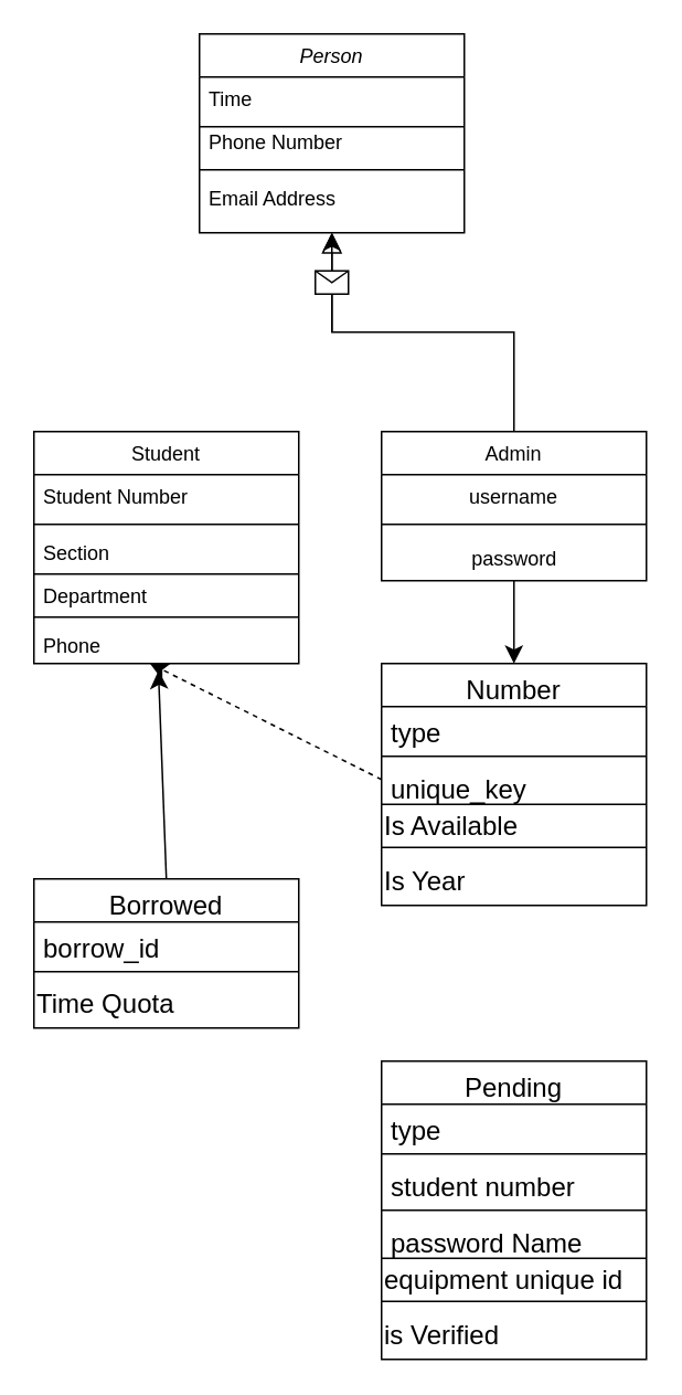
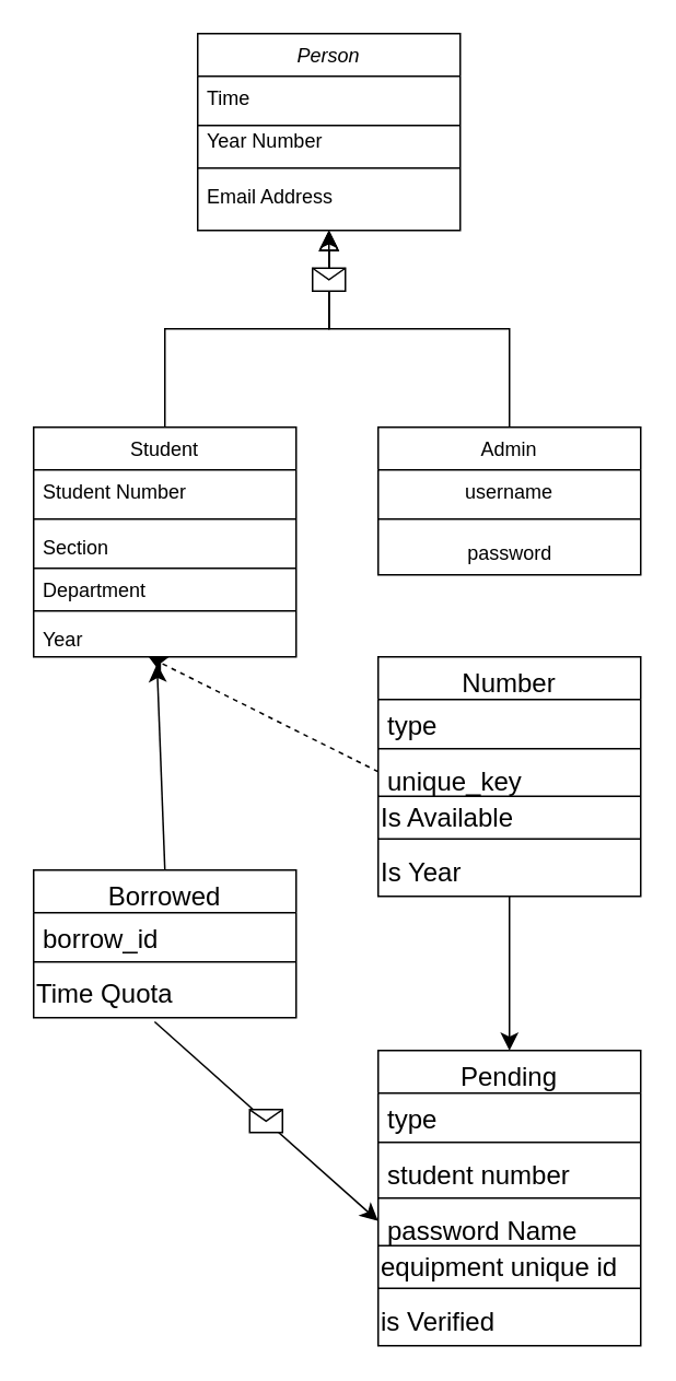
- <mxCell id="4" value="Phone Number" style="text;align=left;verticalAlign=top;spacingLeft=4;spacingRight=4;overflow=hidden;rotatable=0;points=[[0,0.5],[1,0.5]];portConstraint=eastwest;rounded=0;shadow=0;html=0;" parent="2" vertex="1"><mxGeometry y="52" width="160" height="26" as="geometry" /></mxCell>
+ <mxCell id="4" value="Year Number" style="text;align=left;verticalAlign=top;spacingLeft=4;spacingRight=4;overflow=hidden;rotatable=0;points=[[0,0.5],[1,0.5]];portConstraint=eastwest;rounded=0;shadow=0;html=0;" parent="2" vertex="1"><mxGeometry y="52" width="160" height="26" as="geometry" /></mxCell>
+ <mxCell id="12" value="" style="endArrow=block;endSize=10;endFill=0;shadow=0;strokeWidth=1;rounded=0;edgeStyle=elbowEdgeStyle;elbow=vertical;" parent="1" source="7" target="2" edge="1"><mxGeometry width="160" relative="1" as="geometry"><mxPoint x="100" y="103" as="sourcePoint" /><mxPoint x="100" y="103" as="targetPoint" /></mxGeometry></mxCell>
- <mxCell id="29" style="edgeStyle=none;curved=1;rounded=0;orthogonalLoop=1;jettySize=auto;html=1;entryX=0.5;entryY=0;entryDx=0;entryDy=0;fontSize=12;startSize=8;endSize=8;" parent="1" source="16" target="21" edge="1"><mxGeometry relative="1" as="geometry" /></mxCell>
- <mxCell id="18" value="Phone" style="text;align=left;verticalAlign=top;spacingLeft=4;spacingRight=4;overflow=hidden;rotatable=0;points=[[0,0.5],[1,0.5]];portConstraint=eastwest;fontStyle=0" parent="1" vertex="1"><mxGeometry x="20" y="376" width="160" height="24" as="geometry" /></mxCell>
+ <mxCell id="18" value="Year" style="text;align=left;verticalAlign=top;spacingLeft=4;spacingRight=4;overflow=hidden;rotatable=0;points=[[0,0.5],[1,0.5]];portConstraint=eastwest;fontStyle=0" parent="1" vertex="1"><mxGeometry x="20" y="376" width="160" height="24" as="geometry" /></mxCell>
+ <mxCell id="34" style="edgeStyle=none;curved=1;rounded=0;orthogonalLoop=1;jettySize=auto;html=1;entryX=0.5;entryY=0;entryDx=0;entryDy=0;fontSize=12;startSize=8;endSize=8;" parent="1" source="28" target="35" edge="1"><mxGeometry relative="1" as="geometry"><mxPoint x="310" y="645" as="targetPoint" /></mxGeometry></mxCell>
+ <mxCell id="48" value="" style="endArrow=classic;html=1;rounded=0;fontSize=12;startSize=8;endSize=8;curved=1;entryX=0;entryY=0.5;entryDx=0;entryDy=0;exitX=0.461;exitY=1.084;exitDx=0;exitDy=0;exitPerimeter=0;" edge="1" parent="1" source="33" target="40"><mxGeometry relative="1" as="geometry"><mxPoint x="170" y="609" as="sourcePoint" /><mxPoint x="160" y="19" as="targetPoint" /></mxGeometry></mxCell>
+ <mxCell id="49" value="" style="shape=message;html=1;outlineConnect=0;fontSize=16;" vertex="1" parent="48"><mxGeometry width="20" height="14" relative="1" as="geometry"><mxPoint x="-10" y="-7" as="offset" /></mxGeometry></mxCell>
